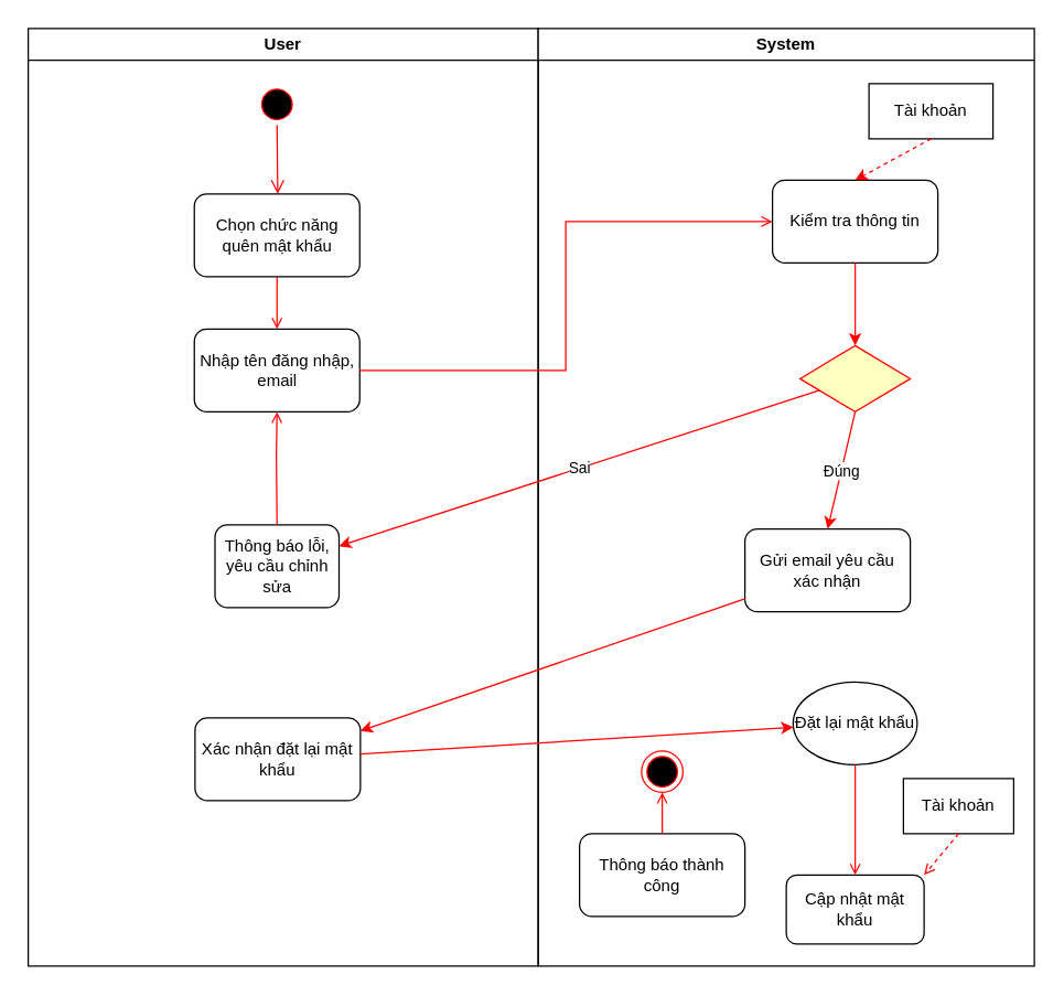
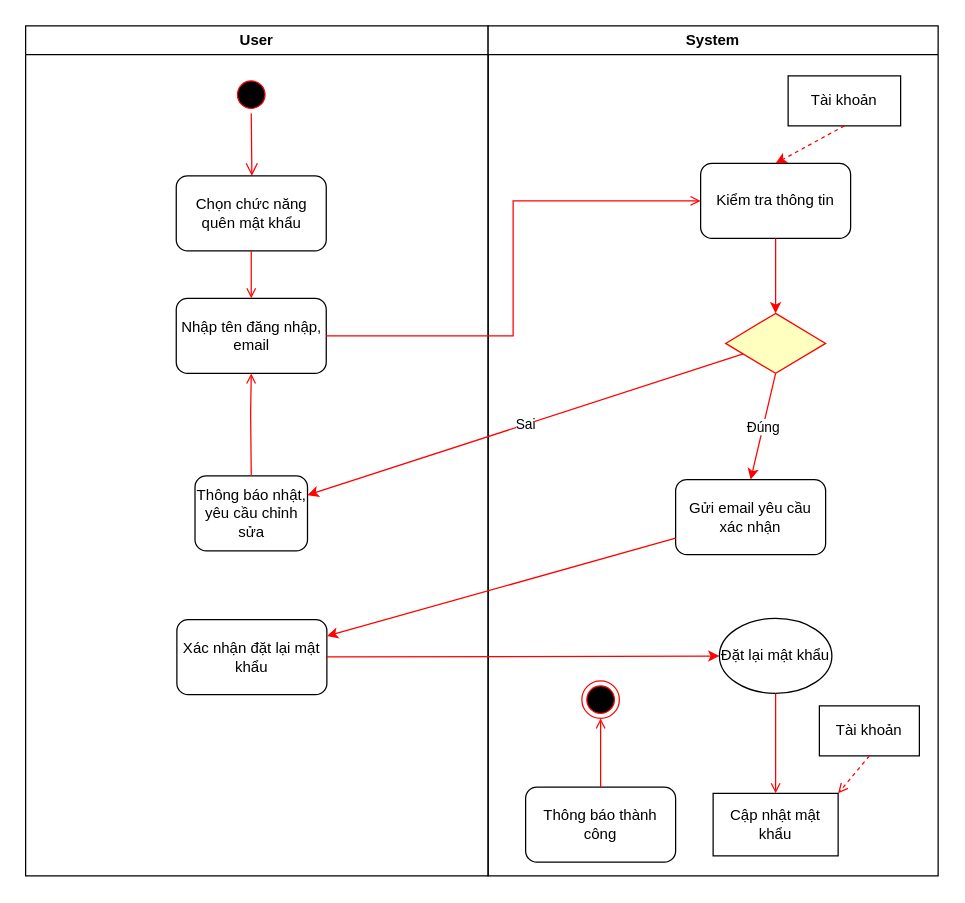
- <mxCell id="8" value="Thông báo lỗi, yêu cầu chỉnh sửa" style="rounded=1;whiteSpace=wrap;html=1;" parent="2" vertex="1"><mxGeometry x="135.5" y="360" width="90" height="60" as="geometry" /></mxCell>
+ <mxCell id="8" value="Thông báo nhật, yêu cầu chỉnh sửa" style="rounded=1;whiteSpace=wrap;html=1;" parent="2" vertex="1"><mxGeometry x="135.5" y="360" width="90" height="60" as="geometry" /></mxCell>
- <mxCell id="10" value="Xác nhận đặt lại mật khẩu" style="rounded=1;whiteSpace=wrap;html=1;" parent="2" vertex="1"><mxGeometry x="121" y="500" width="120" height="60" as="geometry" /></mxCell>
+ <mxCell id="10" value="Xác nhận đặt lại mật khẩu" style="rounded=1;whiteSpace=wrap;html=1;" parent="2" vertex="1"><mxGeometry x="121" y="475" width="120" height="60" as="geometry" /></mxCell>
- <mxCell id="23" value="Thông báo thành công" style="rounded=1;whiteSpace=wrap;html=1;" parent="11" vertex="1"><mxGeometry x="30" y="584" width="120" height="60" as="geometry" /></mxCell>
+ <mxCell id="23" value="Thông báo thành công" style="rounded=1;whiteSpace=wrap;html=1;" parent="11" vertex="1"><mxGeometry x="30" y="609" width="120" height="60" as="geometry" /></mxCell>
- <mxCell id="15" value="Cập nhật mật khẩu" style="rounded=1;whiteSpace=wrap;html=1;" parent="11" vertex="1"><mxGeometry x="180" y="614" width="100" height="50" as="geometry" /></mxCell>
+ <mxCell id="15" value="Cập nhật mật khẩu" style="whiteSpace=wrap;html=1;rounded=0;" parent="11" vertex="1"><mxGeometry x="180" y="614" width="100" height="50" as="geometry" /></mxCell>
